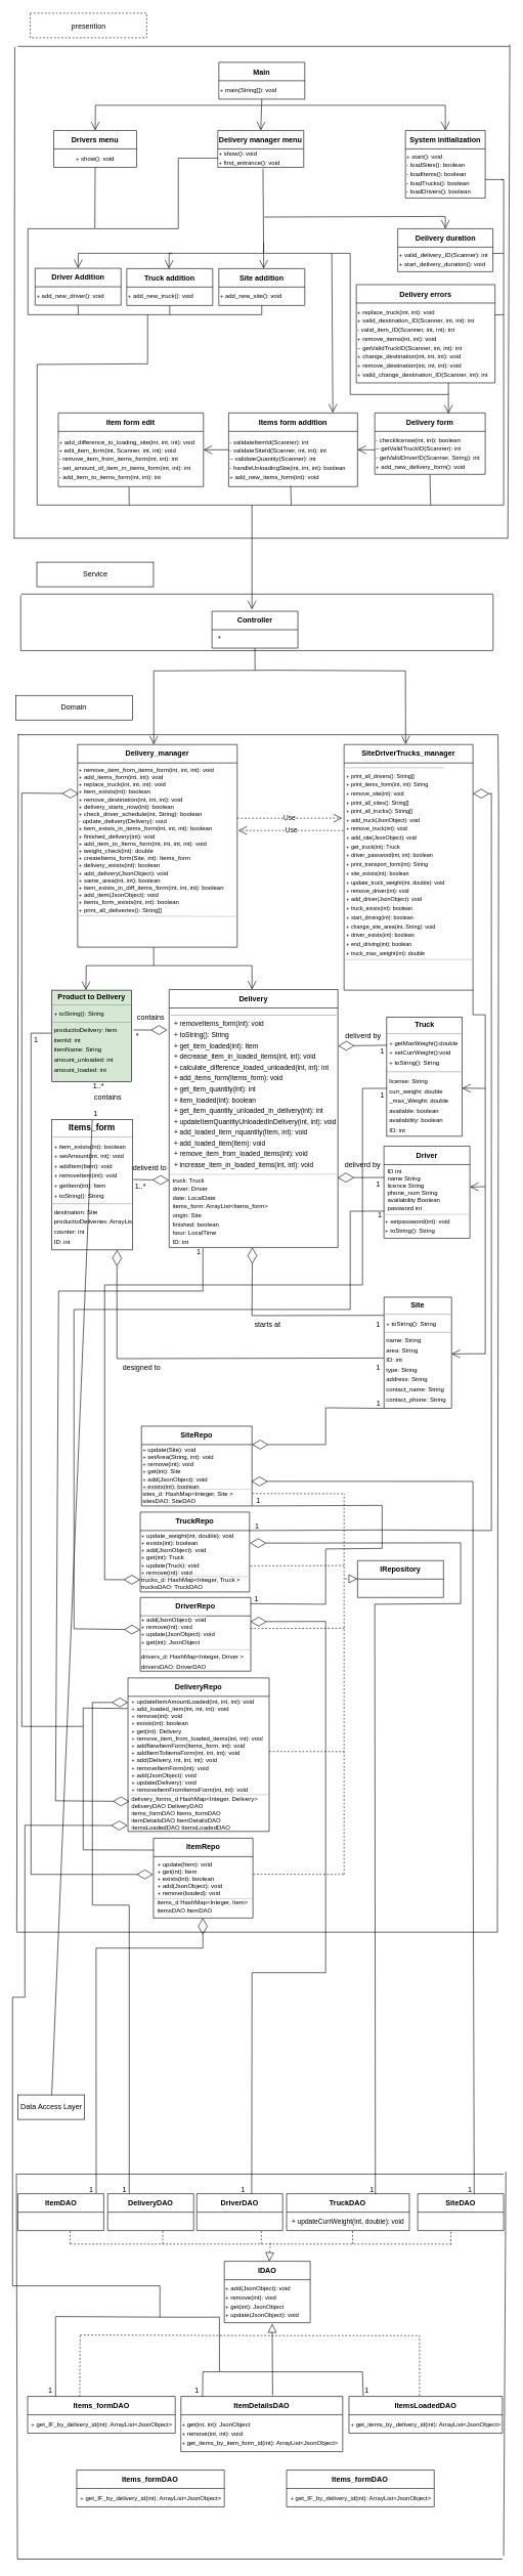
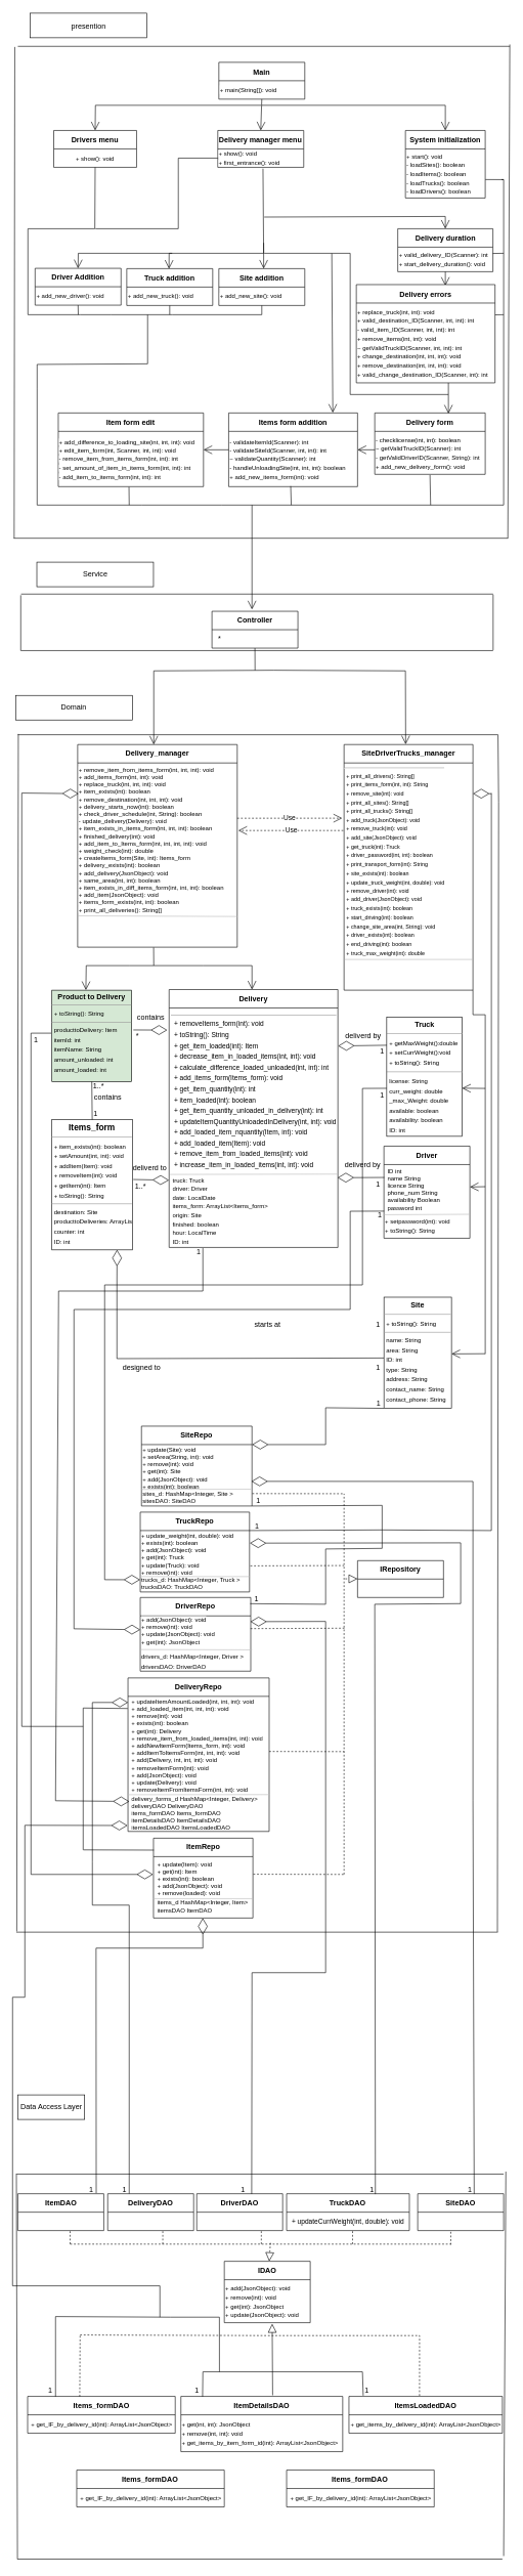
- <mxCell id="2" value="presention" style="rounded=0;whiteSpace=wrap;html=1;spacingBottom=-1;dashed=1;" vertex="1" parent="1"><mxGeometry x="48.59" y="20" width="190" height="40" as="geometry" /></mxCell>
+ <mxCell id="2" value="presention" style="rounded=0;whiteSpace=wrap;html=1;spacingBottom=-1;" vertex="1" parent="1"><mxGeometry x="48.59" y="20" width="190" height="40" as="geometry" /></mxCell>
+ <mxCell id="29" value="" style="endArrow=open;endSize=12;html=1;rounded=0;entryX=0.642;entryY=0.012;entryDx=0;entryDy=0;exitX=0.5;exitY=1;exitDx=0;exitDy=0;spacingBottom=-1;entryPerimeter=0;" edge="1" parent="1" source="3" target="192"><mxGeometry width="160" relative="1" as="geometry"><mxPoint x="62.04" y="541" as="sourcePoint" /><mxPoint x="222.04" y="541" as="targetPoint" /></mxGeometry></mxCell>
- <mxCell id="56" value="" style="endArrow=diamondThin;endFill=0;endSize=24;html=1;rounded=0;exitX=0;exitY=0.163;exitDx=0;exitDy=0;exitPerimeter=0;entryX=0.493;entryY=0.999;entryDx=0;entryDy=0;entryPerimeter=0;" edge="1" parent="1" source="198" target="49"><mxGeometry width="160" relative="1" as="geometry"><mxPoint x="597.14" y="2010.14" as="sourcePoint" /><mxPoint x="440" y="1961" as="targetPoint" /><Array as="points"><mxPoint x="410" y="2141" /></Array></mxGeometry></mxCell>
- <mxCell id="199" value="" style="endArrow=none;html=1;rounded=0;exitX=0.5;exitY=0;exitDx=0;exitDy=0;" edge="1" parent="1" source="197" target="136"><mxGeometry width="50" height="50" relative="1" as="geometry"><mxPoint x="60" y="1831" as="sourcePoint" /><mxPoint x="110" y="1781" as="targetPoint" /></mxGeometry></mxCell>
+ <mxCell id="199" value="" style="endArrow=none;html=1;rounded=0;entryX=0.5;entryY=1;entryDx=0;entryDy=0;exitX=0.5;exitY=0;exitDx=0;exitDy=0;" edge="1" parent="1" source="197" target="196"><mxGeometry width="50" height="50" relative="1" as="geometry"><mxPoint x="60" y="1831" as="sourcePoint" /><mxPoint x="110" y="1781" as="targetPoint" /></mxGeometry></mxCell>
